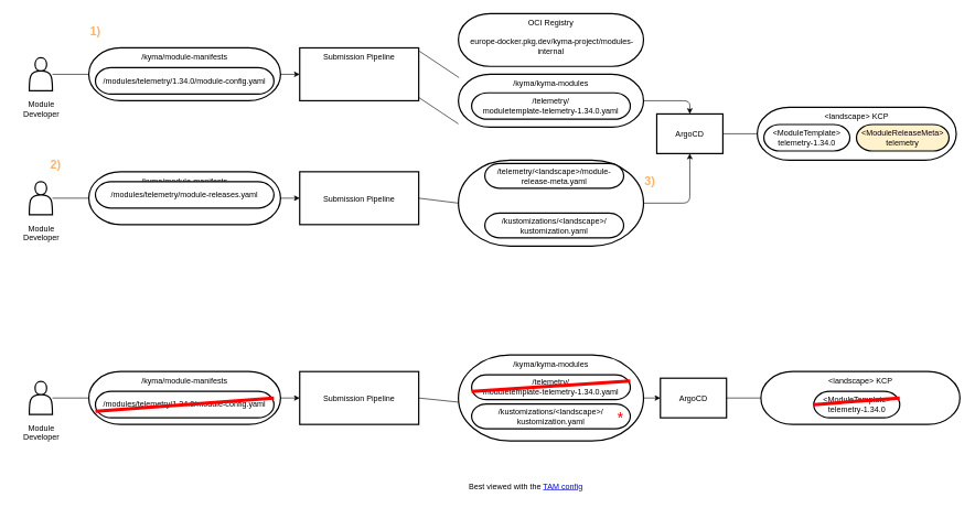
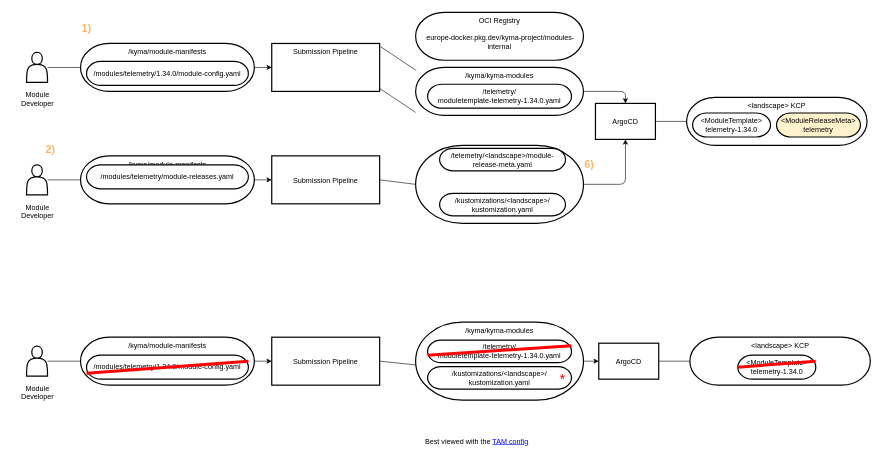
- <mxCell id="33" value="3)" style="text;html=1;align=center;verticalAlign=middle;whiteSpace=wrap;rounded=0;fontStyle=1;fontSize=18;fontColor=#FFB366;" parent="1" vertex="1"><mxGeometry x="952" y="259.5" width="60" height="30" as="geometry" /></mxCell>
+ <mxCell id="33" value="6)" style="text;html=1;align=center;verticalAlign=middle;whiteSpace=wrap;rounded=0;fontStyle=1;fontSize=18;fontColor=#FFB366;" parent="1" vertex="1"><mxGeometry x="952" y="259.5" width="60" height="30" as="geometry" /></mxCell>
